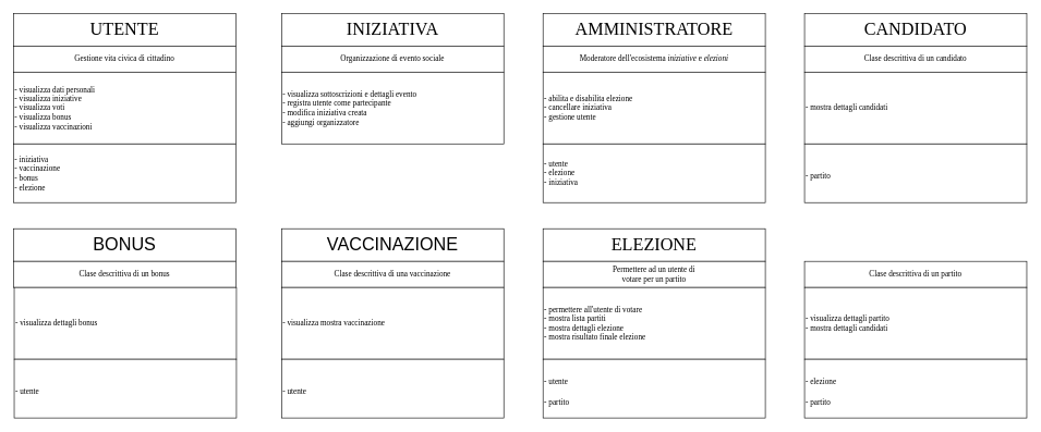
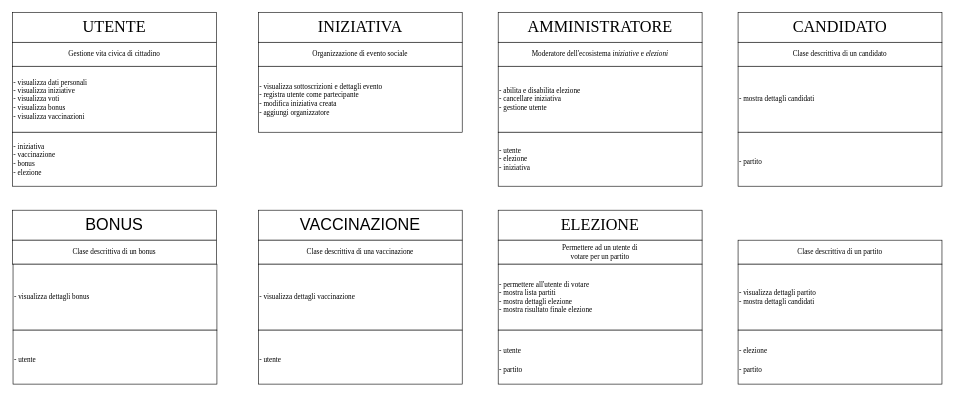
- <mxCell id="16" value="&lt;font face=&quot;Garamond&quot;&gt;- visualizza mostra vaccinazione&lt;/font&gt;" style="rounded=0;whiteSpace=wrap;html=1;align=left;" parent="1" vertex="1"><mxGeometry x="430" y="440" width="340" height="110" as="geometry" /></mxCell>
+ <mxCell id="16" value="&lt;font face=&quot;Garamond&quot;&gt;- visualizza dettagli vaccinazione&lt;/font&gt;" style="rounded=0;whiteSpace=wrap;html=1;align=left;" parent="1" vertex="1"><mxGeometry x="430" y="440" width="340" height="110" as="geometry" /></mxCell>
